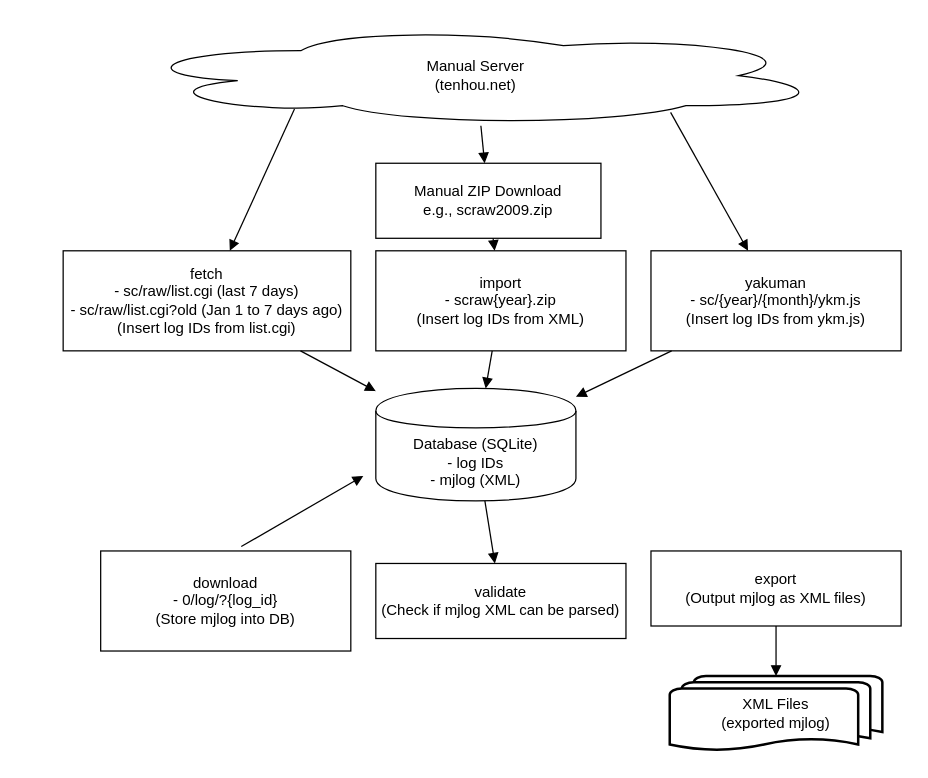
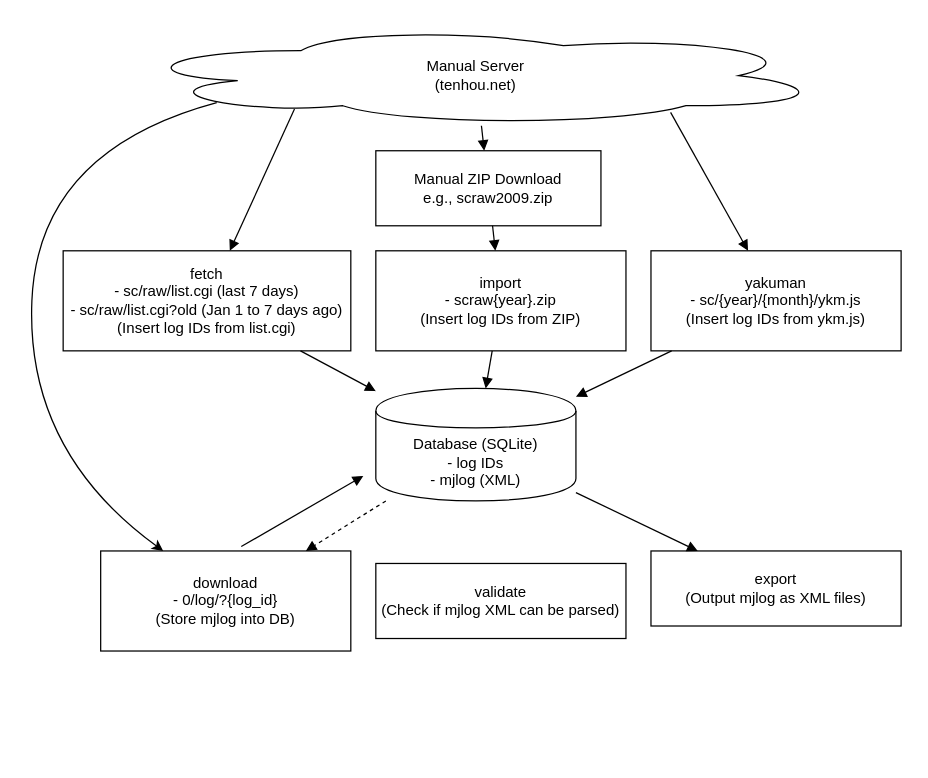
- <mxCell id="3" value="Manual ZIP Download&#10;e.g., scraw2009.zip" style="shape=rectangle;whiteSpace=wrap;html=1;" parent="1" vertex="1"><mxGeometry x="300" y="130" width="180" height="60" as="geometry" /></mxCell>
+ <mxCell id="3" value="Manual ZIP Download&#10;e.g., scraw2009.zip" style="shape=rectangle;whiteSpace=wrap;html=1;" parent="1" vertex="1"><mxGeometry x="300" y="120" width="180" height="60" as="geometry" /></mxCell>
+ <mxCell id="22" value="" style="curved=1;endArrow=classic;html=1;rounded=0;exitX=0.13;exitY=0.77;exitDx=0;exitDy=0;exitPerimeter=0;entryX=0.25;entryY=0;entryDx=0;entryDy=0;" parent="1" source="2" target="8" edge="1"><mxGeometry width="50" height="50" relative="1" as="geometry"><mxPoint x="380" y="540" as="sourcePoint" /><mxPoint x="430" y="490" as="targetPoint" /><Array as="points"><mxPoint x="30" y="120" /><mxPoint x="20" y="360" /></Array></mxGeometry></mxCell>
- <mxCell id="4" value="&lt;div&gt;import&lt;/div&gt;- scraw{year}.zip&lt;br&gt;(Insert log IDs from XML)" style="shape=rectangle;whiteSpace=wrap;html=1;" parent="1" vertex="1"><mxGeometry x="300" y="200" width="200" height="80" as="geometry" /></mxCell>
+ <mxCell id="4" value="&lt;div&gt;import&lt;/div&gt;- scraw{year}.zip&lt;br&gt;(Insert log IDs from ZIP)" style="shape=rectangle;whiteSpace=wrap;html=1;" parent="1" vertex="1"><mxGeometry x="300" y="200" width="200" height="80" as="geometry" /></mxCell>
+ <mxCell id="20" style="edgeStyle=orthogonalConnector;rounded=0;endArrow=block;" parent="1" source="7" target="10" edge="1"><mxGeometry relative="1" as="geometry" /></mxCell>
+ <mxCell id="18" style="edgeStyle=orthogonalConnector;rounded=0;endArrow=block;dashed=1;" parent="1" source="7" target="8" edge="1"><mxGeometry relative="1" as="geometry" /></mxCell>
- <mxCell id="19" style="edgeStyle=orthogonalConnector;rounded=0;endArrow=block;" parent="1" source="7" target="9" edge="1"><mxGeometry relative="1" as="geometry" /></mxCell>
- <mxCell id="21" style="edgeStyle=orthogonalConnector;rounded=0;endArrow=block;entryX=0.5;entryY=0;entryDx=0;entryDy=0;entryPerimeter=0;" parent="1" source="10" target="24" edge="1"><mxGeometry relative="1" as="geometry"><mxPoint x="620" y="540" as="targetPoint" /></mxGeometry></mxCell>
- <mxCell id="24" value="XML Files&lt;br&gt;(exported mjlog)" style="strokeWidth=2;html=1;shape=mxgraph.flowchart.multi-document;whiteSpace=wrap;" parent="1" vertex="1"><mxGeometry x="535" y="540" width="170" height="60" as="geometry" /></mxCell>
